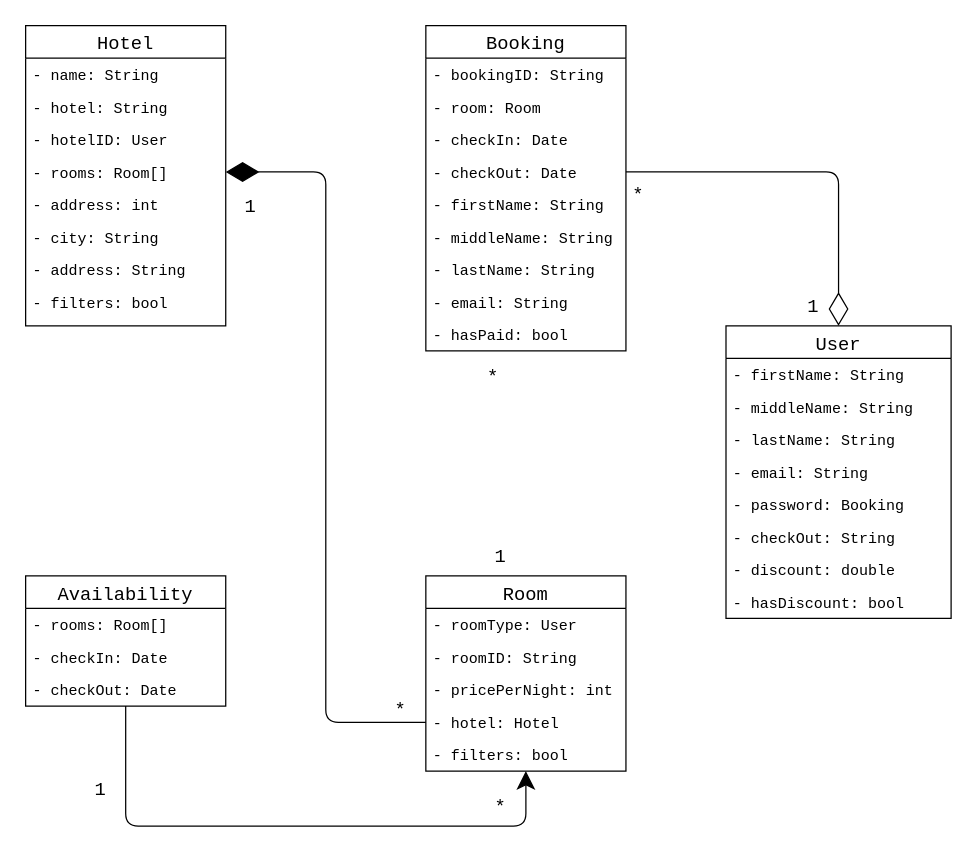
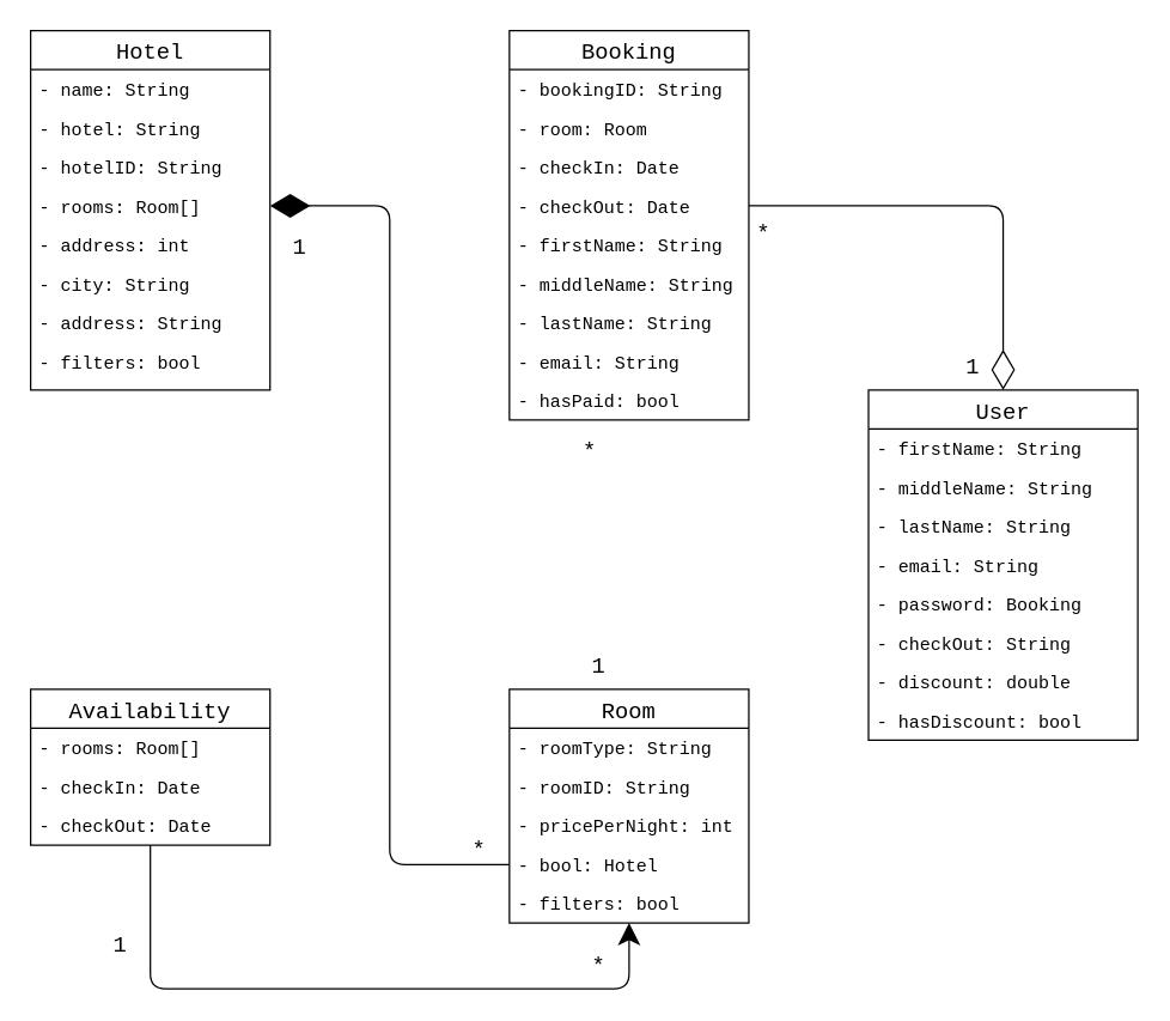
- <mxCell id="9" value="- hotelID: User" style="text;strokeColor=none;fillColor=none;align=left;verticalAlign=top;spacingLeft=4;spacingRight=4;overflow=hidden;rotatable=0;points=[[0,0.5],[1,0.5]];portConstraint=eastwest;fontFamily=Courier New;" parent="6" vertex="1"><mxGeometry y="78" width="160" height="26" as="geometry" /></mxCell>
+ <mxCell id="9" value="- hotelID: String" style="text;strokeColor=none;fillColor=none;align=left;verticalAlign=top;spacingLeft=4;spacingRight=4;overflow=hidden;rotatable=0;points=[[0,0.5],[1,0.5]];portConstraint=eastwest;fontFamily=Courier New;" parent="6" vertex="1"><mxGeometry y="78" width="160" height="26" as="geometry" /></mxCell>
- <mxCell id="26" value="- roomType: User" style="text;strokeColor=none;fillColor=none;align=left;verticalAlign=top;spacingLeft=4;spacingRight=4;overflow=hidden;rotatable=0;points=[[0,0.5],[1,0.5]];portConstraint=eastwest;fontFamily=Courier New;" parent="25" vertex="1"><mxGeometry y="26" width="160" height="26" as="geometry" /></mxCell>
+ <mxCell id="26" value="- roomType: String" style="text;strokeColor=none;fillColor=none;align=left;verticalAlign=top;spacingLeft=4;spacingRight=4;overflow=hidden;rotatable=0;points=[[0,0.5],[1,0.5]];portConstraint=eastwest;fontFamily=Courier New;" parent="25" vertex="1"><mxGeometry y="26" width="160" height="26" as="geometry" /></mxCell>
- <mxCell id="29" value="- hotel: Hotel" style="text;strokeColor=none;fillColor=none;align=left;verticalAlign=top;spacingLeft=4;spacingRight=4;overflow=hidden;rotatable=0;points=[[0,0.5],[1,0.5]];portConstraint=eastwest;fontFamily=Courier New;" parent="25" vertex="1"><mxGeometry y="104" width="160" height="26" as="geometry" /></mxCell>
+ <mxCell id="29" value="- bool: Hotel" style="text;strokeColor=none;fillColor=none;align=left;verticalAlign=top;spacingLeft=4;spacingRight=4;overflow=hidden;rotatable=0;points=[[0,0.5],[1,0.5]];portConstraint=eastwest;fontFamily=Courier New;" parent="25" vertex="1"><mxGeometry y="104" width="160" height="26" as="geometry" /></mxCell>
